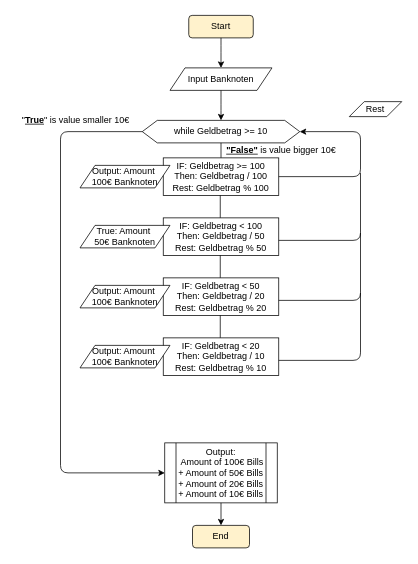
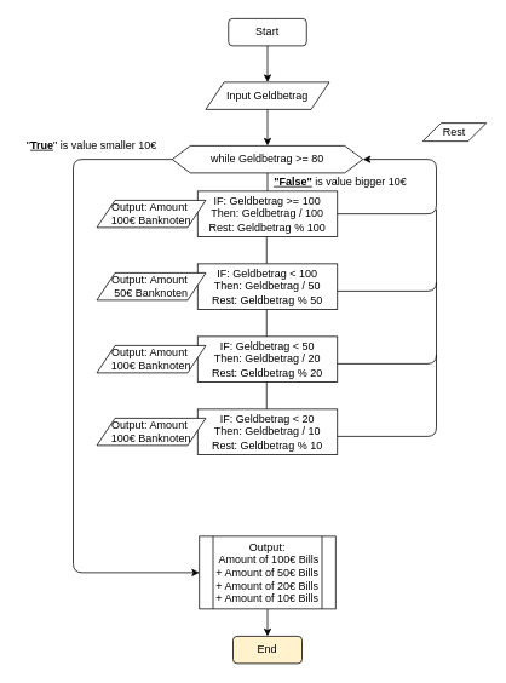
- <mxCell id="2" value="Start" style="rounded=1;whiteSpace=wrap;html=1;fillColor=#fff2cc;" parent="1" vertex="1"><mxGeometry x="251" y="20" width="86" height="30" as="geometry" /></mxCell>
+ <mxCell id="2" value="Start" style="rounded=1;whiteSpace=wrap;html=1;" parent="1" vertex="1"><mxGeometry x="251" y="20" width="86" height="30" as="geometry" /></mxCell>
- <mxCell id="4" value="Input Banknoten" style="shape=parallelogram;perimeter=parallelogramPerimeter;whiteSpace=wrap;html=1;fixedSize=1;" parent="1" vertex="1"><mxGeometry x="226" y="90" width="136" height="30" as="geometry" /></mxCell>
+ <mxCell id="4" value="Input Geldbetrag" style="shape=parallelogram;perimeter=parallelogramPerimeter;whiteSpace=wrap;html=1;fixedSize=1;" parent="1" vertex="1"><mxGeometry x="226" y="90" width="136" height="30" as="geometry" /></mxCell>
- <mxCell id="6" value="while Geldbetrag &amp;gt;= 10" style="shape=hexagon;perimeter=hexagonPerimeter2;whiteSpace=wrap;html=1;fixedSize=1;" parent="1" vertex="1"><mxGeometry x="189" y="160" width="210" height="30" as="geometry" /></mxCell>
+ <mxCell id="6" value="while Geldbetrag &amp;gt;= 80" style="shape=hexagon;perimeter=hexagonPerimeter2;whiteSpace=wrap;html=1;fixedSize=1;" parent="1" vertex="1"><mxGeometry x="189" y="160" width="210" height="30" as="geometry" /></mxCell>
- <mxCell id="16" value="True: Amount&amp;nbsp;&lt;br&gt;50€ Banknoten" style="shape=parallelogram;perimeter=parallelogramPerimeter;whiteSpace=wrap;html=1;fixedSize=1;" parent="1" vertex="1"><mxGeometry x="106" y="300" width="120" height="30" as="geometry" /></mxCell>
+ <mxCell id="16" value="Output: Amount&amp;nbsp;&lt;br&gt;50€ Banknoten" style="shape=parallelogram;perimeter=parallelogramPerimeter;whiteSpace=wrap;html=1;fixedSize=1;" parent="1" vertex="1"><mxGeometry x="106" y="300" width="120" height="30" as="geometry" /></mxCell>
